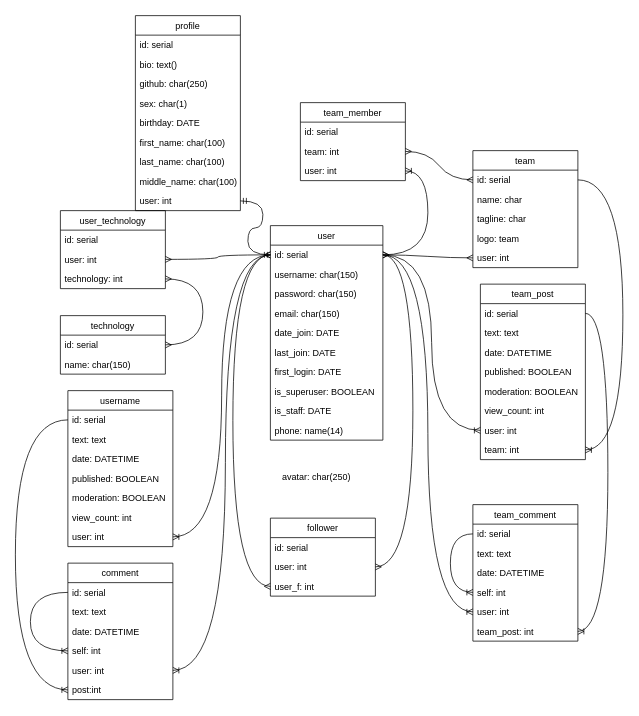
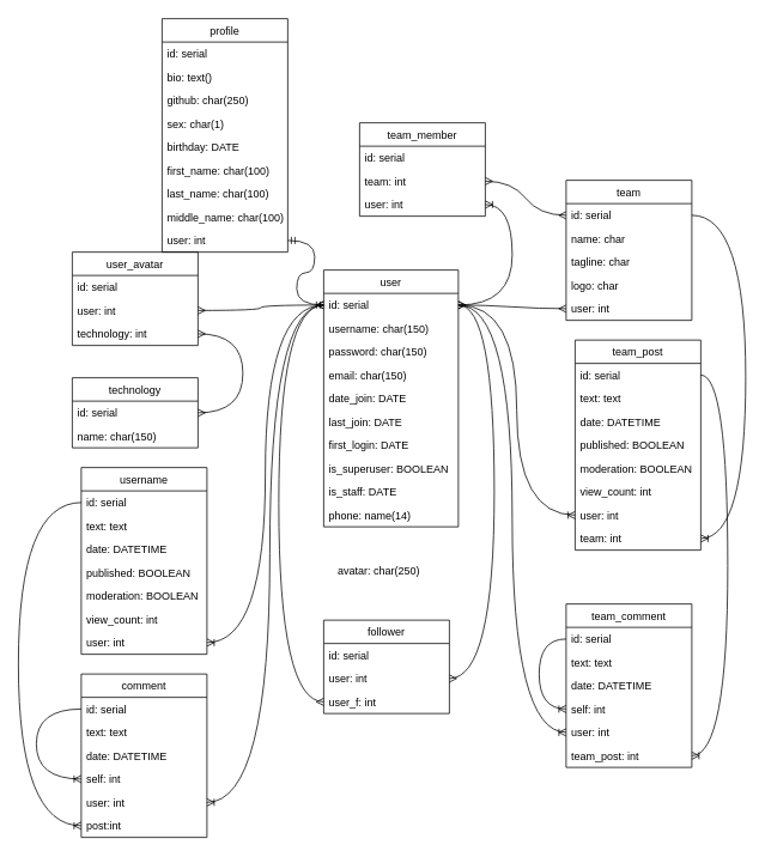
- <mxCell id="23" value="user_technology" style="swimlane;fontStyle=0;childLayout=stackLayout;horizontal=1;startSize=26;fillColor=none;horizontalStack=0;resizeParent=1;resizeParentMax=0;resizeLast=0;collapsible=1;marginBottom=0;" parent="1" vertex="1"><mxGeometry x="80" y="280" width="140" height="104" as="geometry" /></mxCell>
+ <mxCell id="23" value="user_avatar" style="swimlane;fontStyle=0;childLayout=stackLayout;horizontal=1;startSize=26;fillColor=none;horizontalStack=0;resizeParent=1;resizeParentMax=0;resizeLast=0;collapsible=1;marginBottom=0;" parent="1" vertex="1"><mxGeometry x="80" y="280" width="140" height="104" as="geometry" /></mxCell>
- <mxCell id="44" value="logo: team" style="text;strokeColor=none;fillColor=none;align=left;verticalAlign=top;spacingLeft=4;spacingRight=4;overflow=hidden;rotatable=0;points=[[0,0.5],[1,0.5]];portConstraint=eastwest;" parent="40" vertex="1"><mxGeometry y="104" width="140" height="26" as="geometry" /></mxCell>
+ <mxCell id="44" value="logo: char" style="text;strokeColor=none;fillColor=none;align=left;verticalAlign=top;spacingLeft=4;spacingRight=4;overflow=hidden;rotatable=0;points=[[0,0.5],[1,0.5]];portConstraint=eastwest;" parent="40" vertex="1"><mxGeometry y="104" width="140" height="26" as="geometry" /></mxCell>
